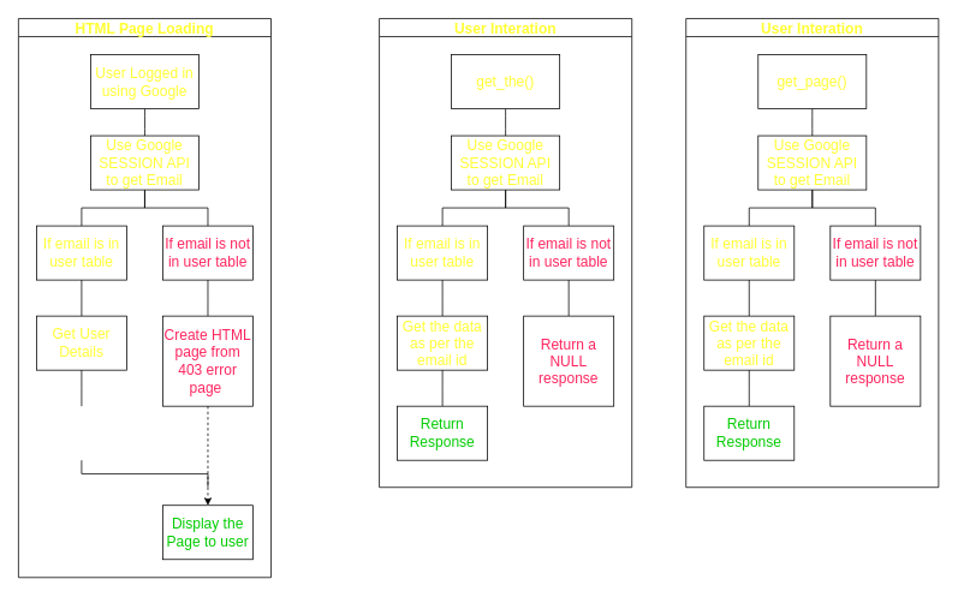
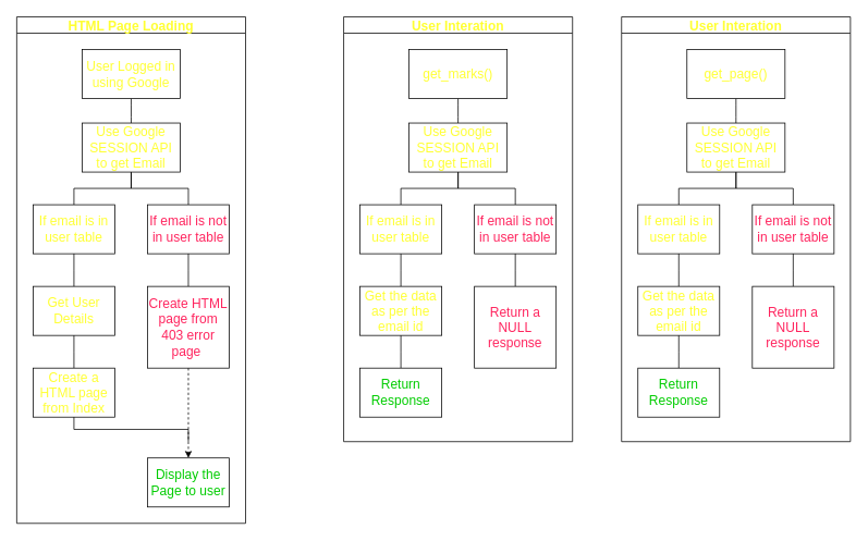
- <mxCell id="32" value="get_the()" style="whiteSpace=wrap;html=1;align=center;treeFolding=1;treeMoving=1;newEdgeStyle={&quot;edgeStyle&quot;:&quot;elbowEdgeStyle&quot;,&quot;startArrow&quot;:&quot;none&quot;,&quot;endArrow&quot;:&quot;none&quot;};labelBackgroundColor=none;fontSize=16;fontColor=#FFFF33;" parent="19" vertex="1"><mxGeometry x="80" y="40" width="120" height="60" as="geometry" /></mxCell>
+ <mxCell id="32" value="get_marks()" style="whiteSpace=wrap;html=1;align=center;treeFolding=1;treeMoving=1;newEdgeStyle={&quot;edgeStyle&quot;:&quot;elbowEdgeStyle&quot;,&quot;startArrow&quot;:&quot;none&quot;,&quot;endArrow&quot;:&quot;none&quot;};labelBackgroundColor=none;fontSize=16;fontColor=#FFFF33;" parent="19" vertex="1"><mxGeometry x="80" y="40" width="120" height="60" as="geometry" /></mxCell>
+ <mxCell id="11" value="Create a HTML page from Index" style="whiteSpace=wrap;html=1;align=center;verticalAlign=middle;treeFolding=1;treeMoving=1;newEdgeStyle={&quot;edgeStyle&quot;:&quot;elbowEdgeStyle&quot;,&quot;startArrow&quot;:&quot;none&quot;,&quot;endArrow&quot;:&quot;none&quot;};labelBackgroundColor=none;fontSize=16;fontColor=#FFFF33;" parent="2" vertex="1"><mxGeometry x="20" y="430" width="100" height="60" as="geometry" /></mxCell>
